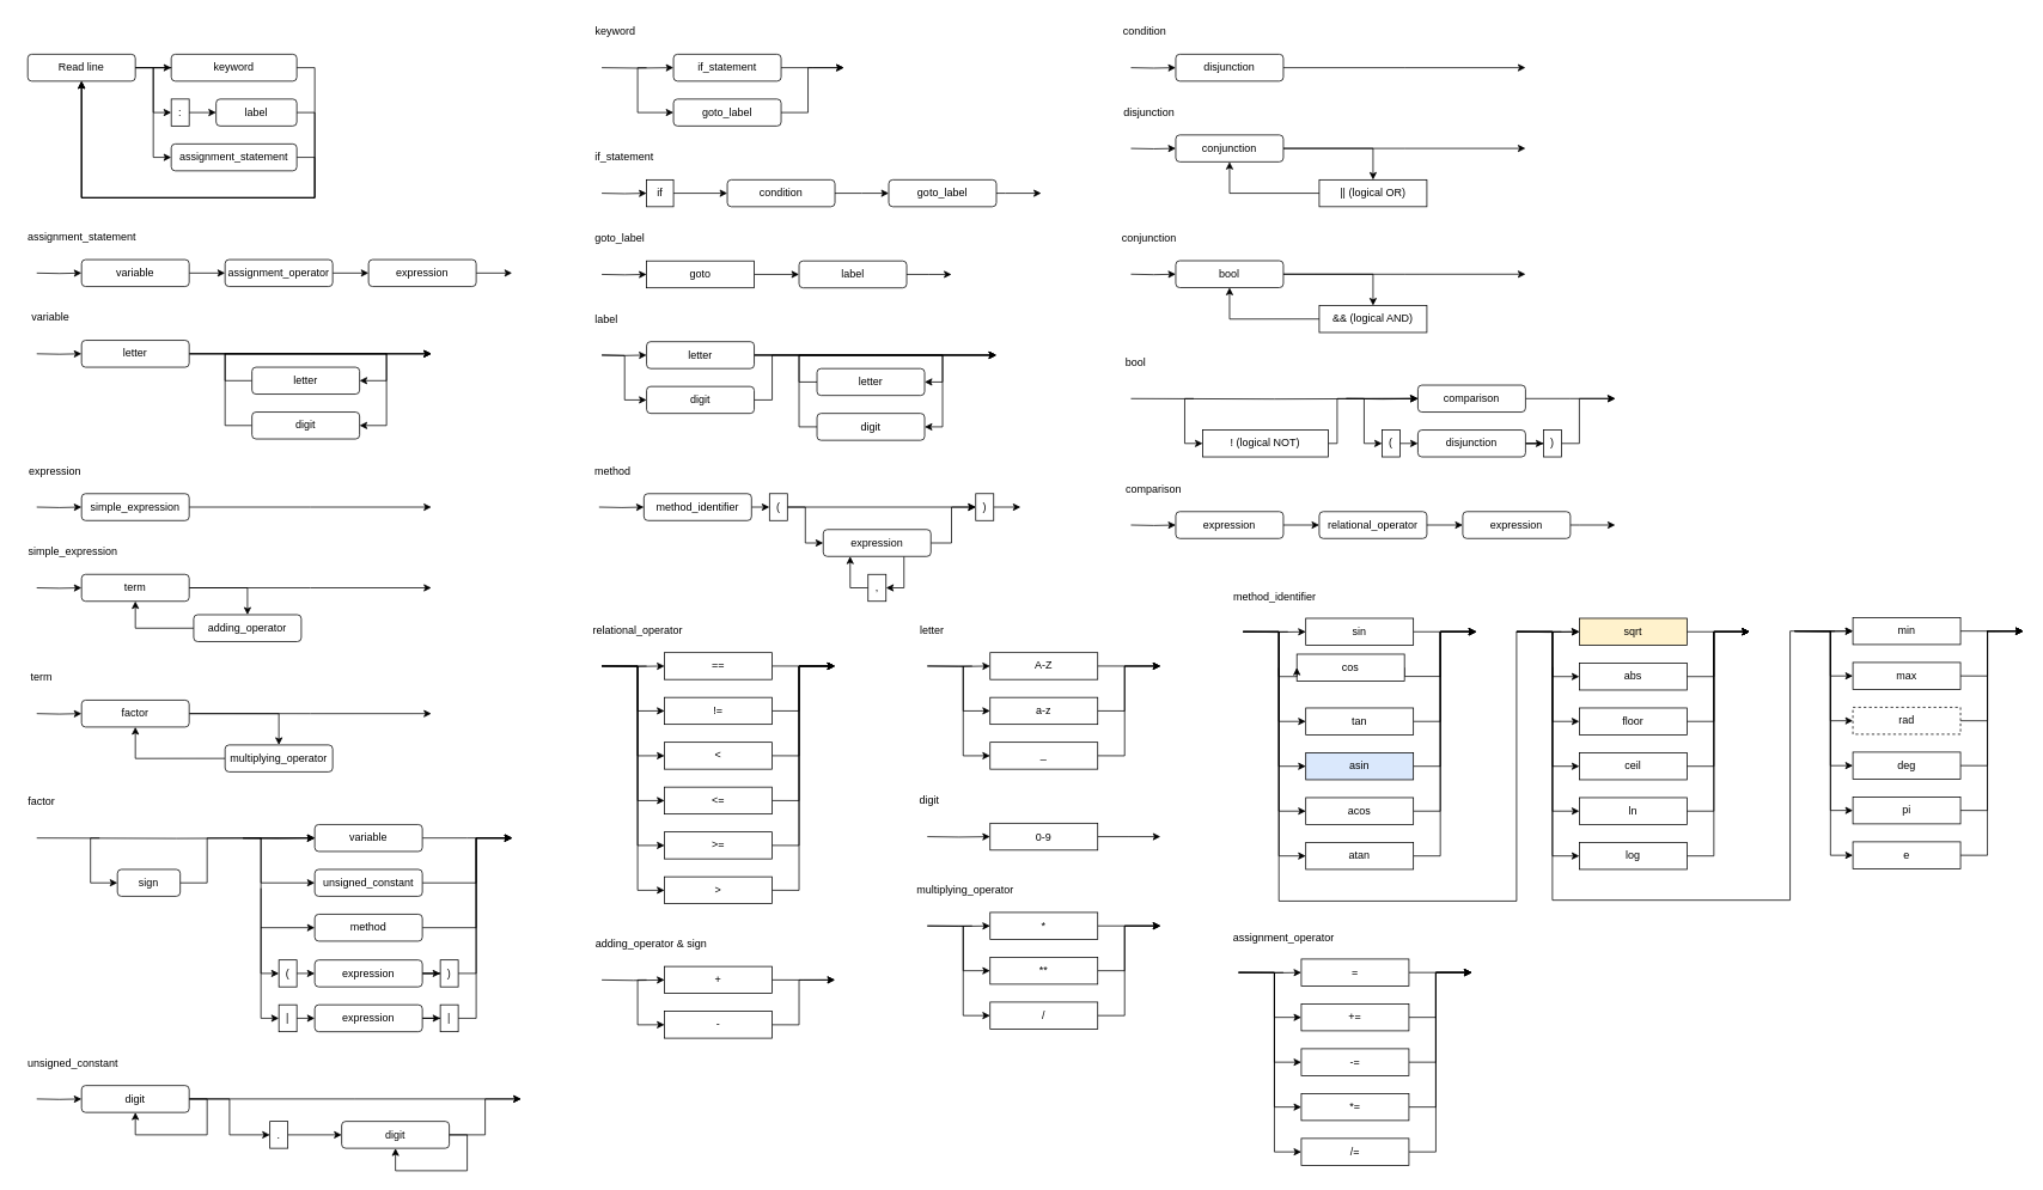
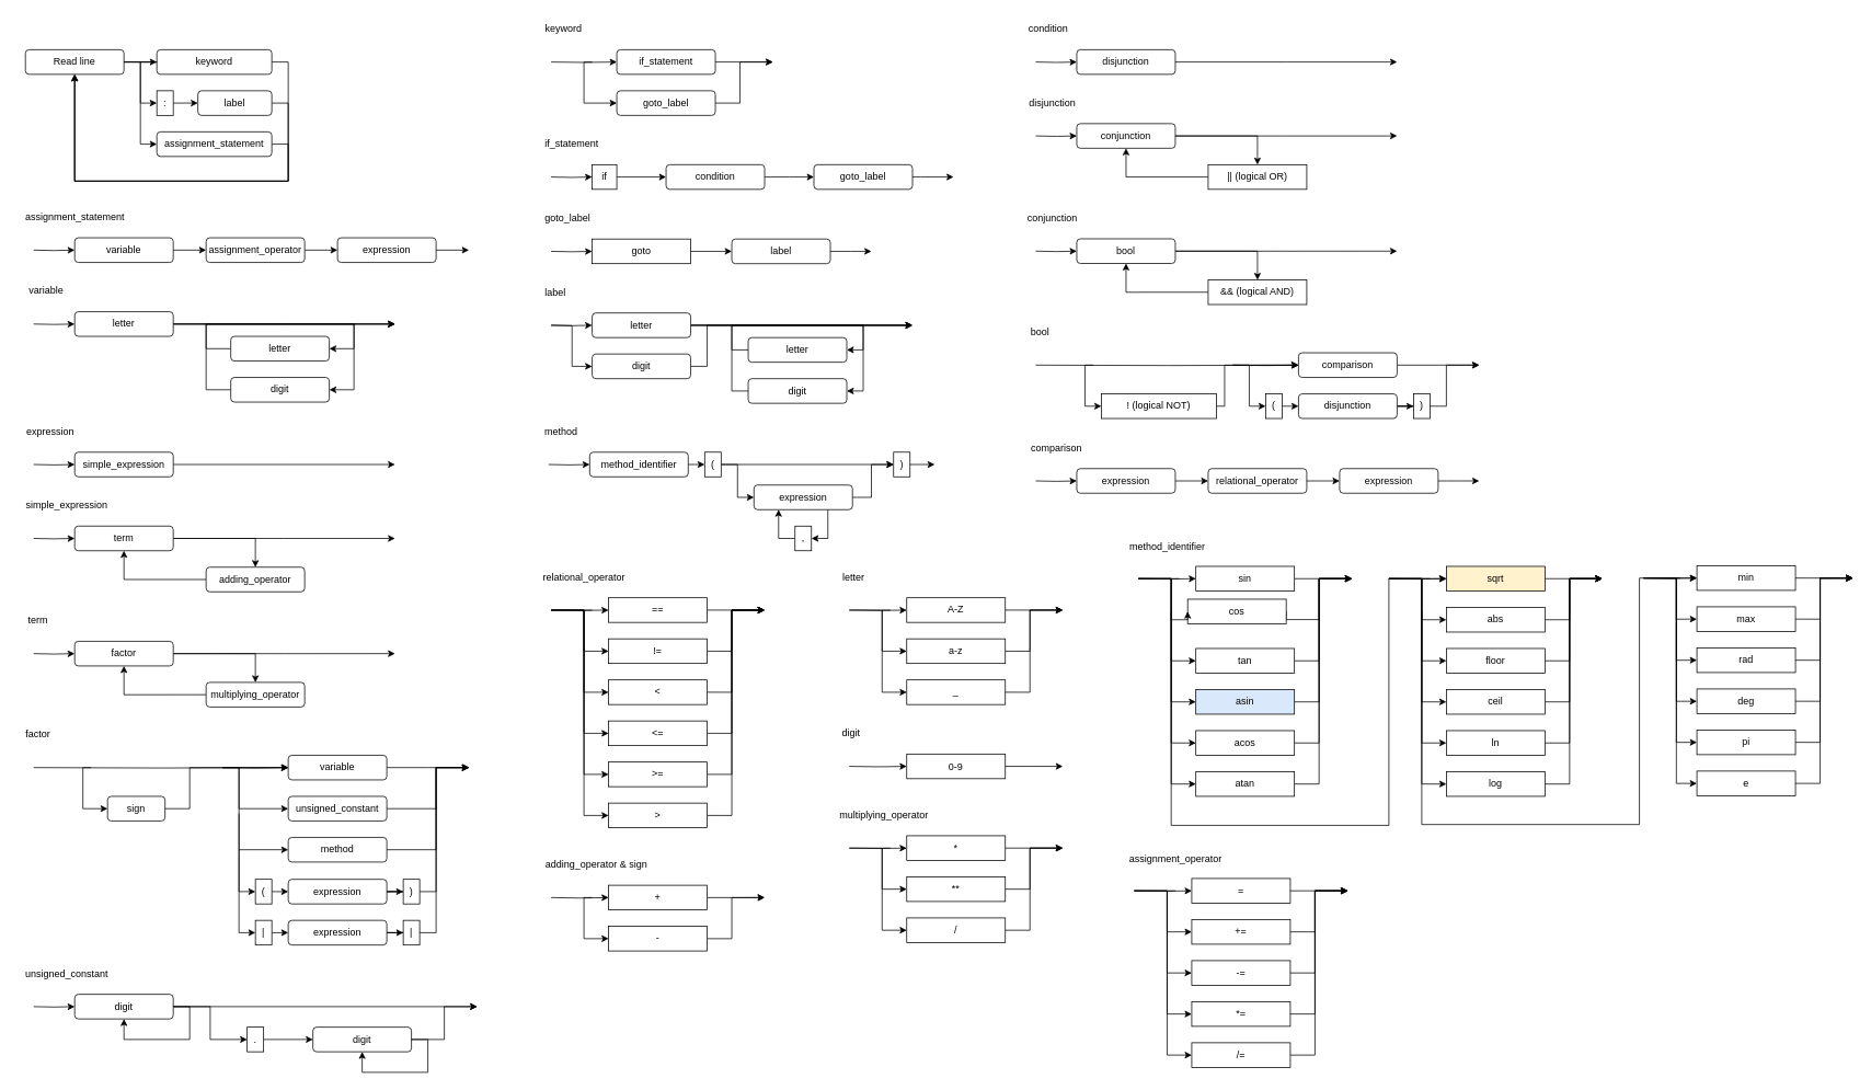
- <mxCell id="20" value="adding_operator" style="rounded=1;whiteSpace=wrap;html=1;" parent="1" vertex="1"><mxGeometry x="215" y="685" width="120" height="30" as="geometry" /></mxCell>
+ <mxCell id="20" value="adding_operator" style="rounded=1;whiteSpace=wrap;html=1;" parent="1" vertex="1"><mxGeometry x="250" y="690" width="120" height="30" as="geometry" /></mxCell>
- <mxCell id="273" value="rad" style="rounded=0;whiteSpace=wrap;html=1;dashed=1;" parent="1" vertex="1"><mxGeometry x="2065" y="788.25" width="120" height="30" as="geometry" /></mxCell>
+ <mxCell id="273" value="rad" style="rounded=0;whiteSpace=wrap;html=1;" parent="1" vertex="1"><mxGeometry x="2065" y="788.25" width="120" height="30" as="geometry" /></mxCell>
